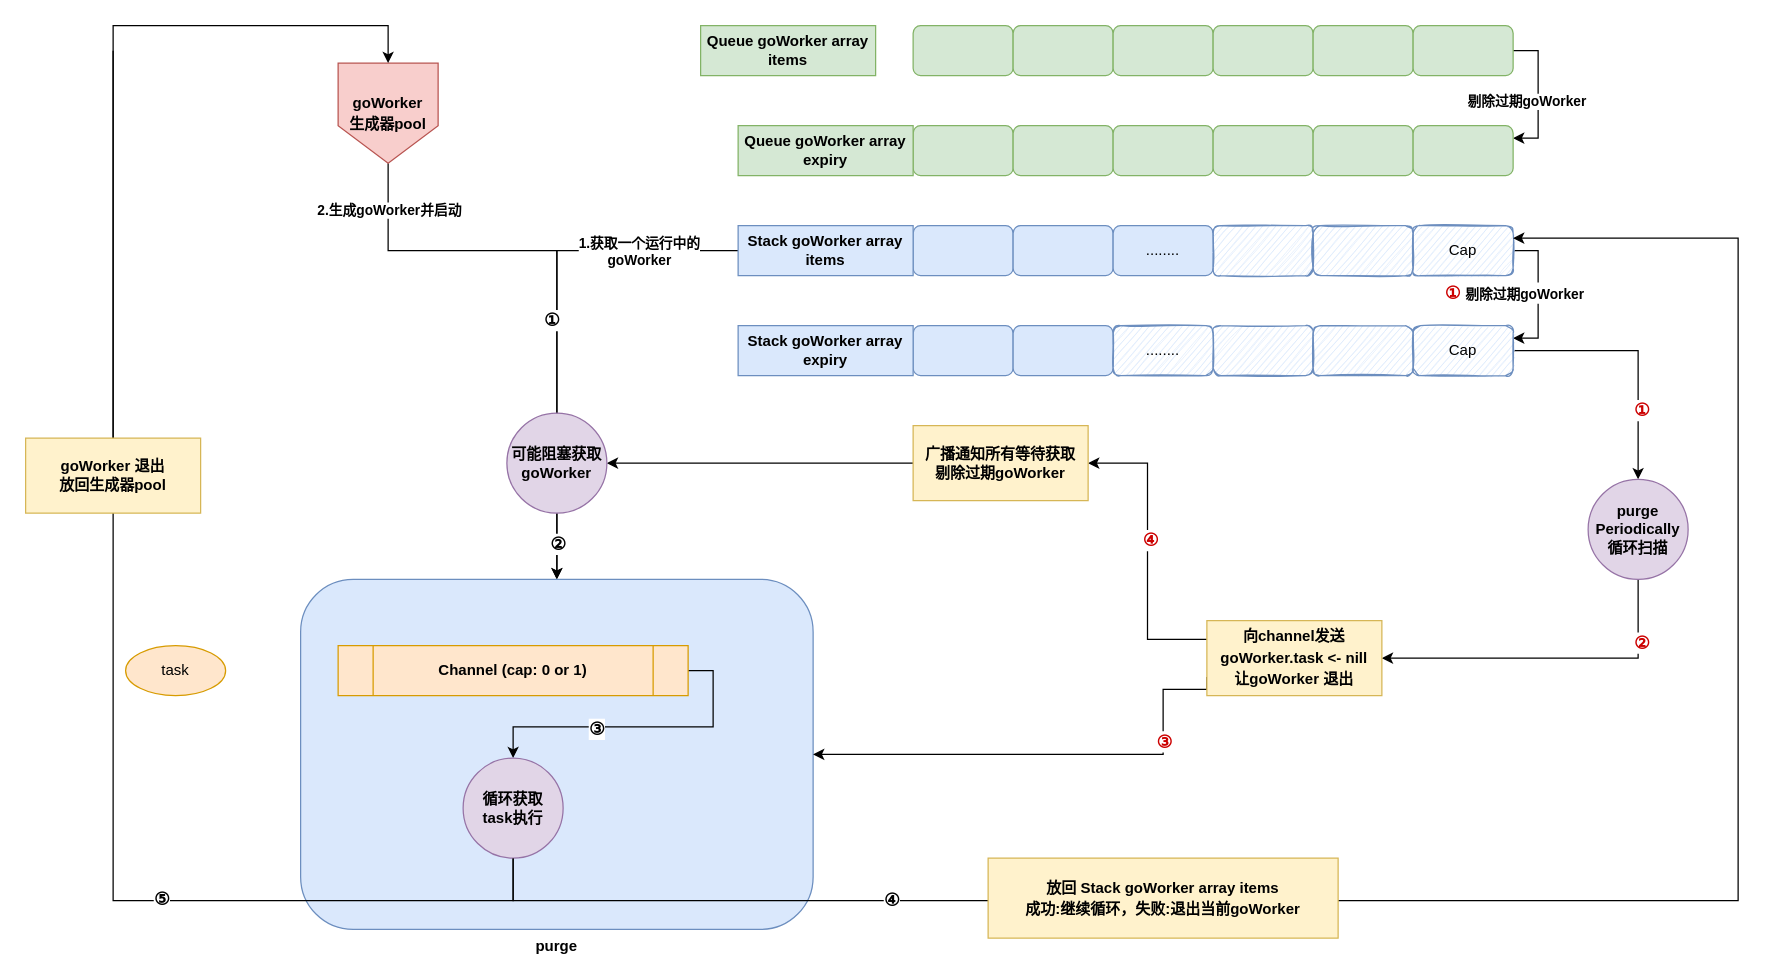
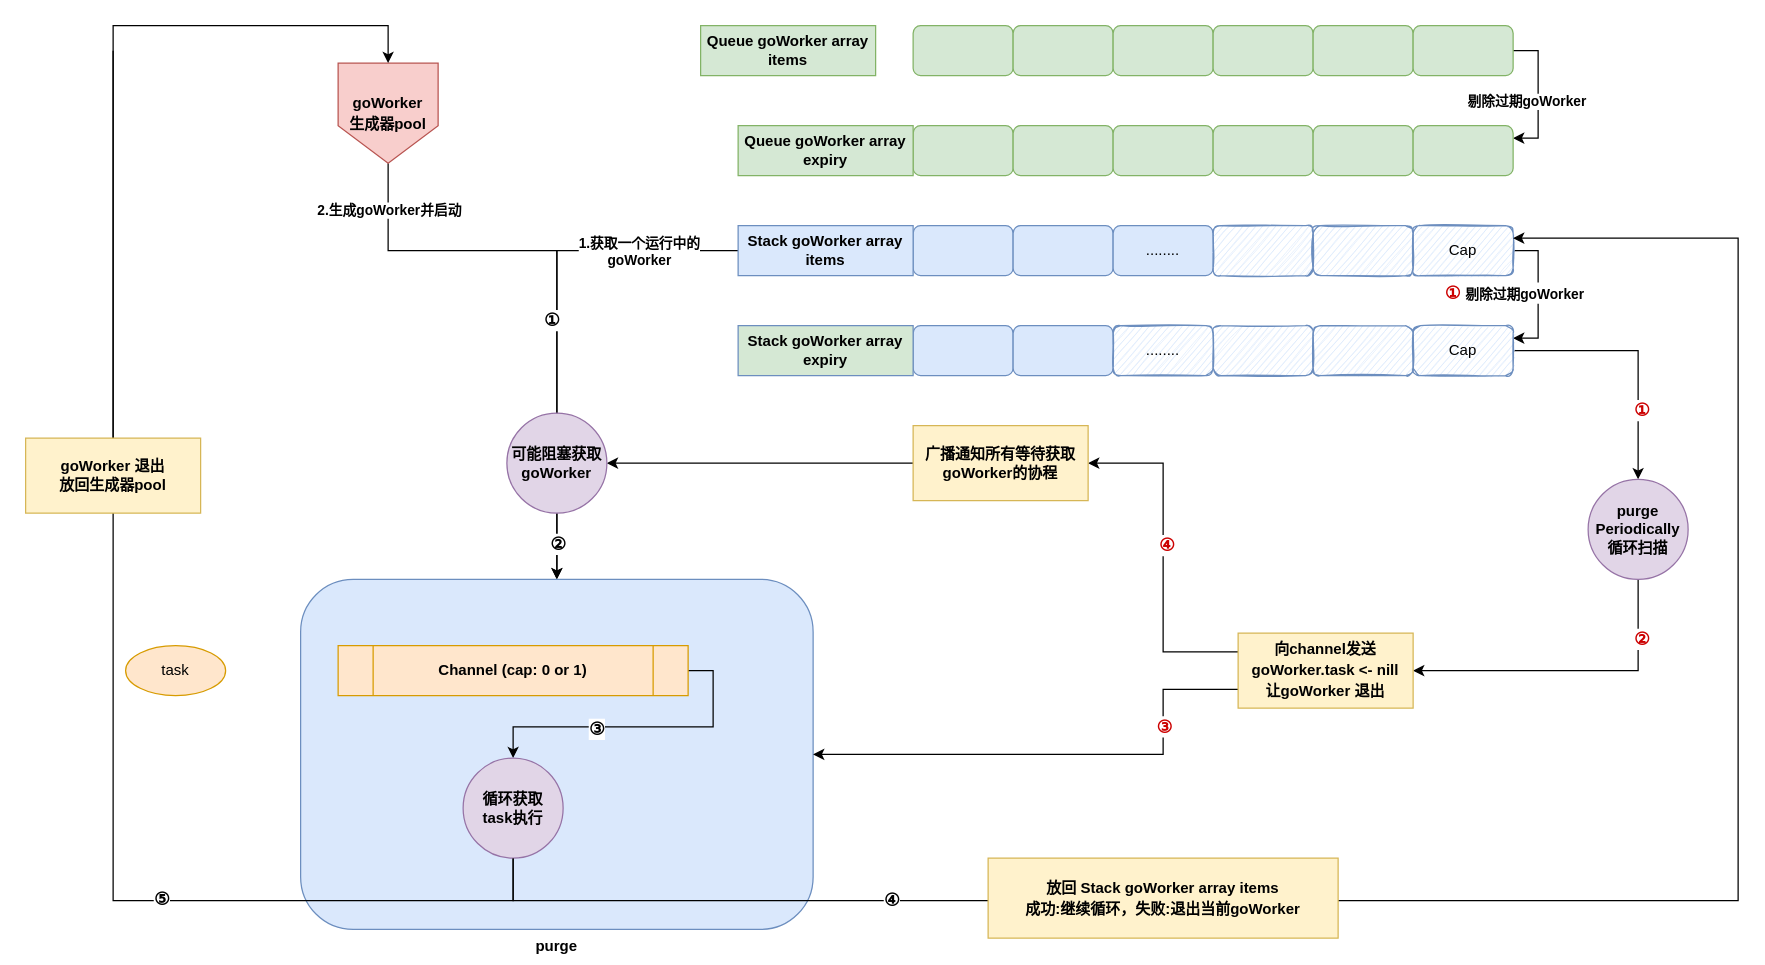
- <mxCell id="21" value="Stack goWorker array&lt;br&gt;expiry" style="rounded=0;whiteSpace=wrap;html=1;fillColor=#dae8fc;strokeColor=#6c8ebf;fontStyle=1;spacing=2;" vertex="1" parent="1"><mxGeometry x="590" y="260" width="140" height="40" as="geometry" /></mxCell>
+ <mxCell id="21" value="Stack goWorker array&lt;br&gt;expiry" style="rounded=0;whiteSpace=wrap;html=1;fillColor=#d5e8d4;strokeColor=#6c8ebf;fontStyle=1;spacing=2;" vertex="1" parent="1"><mxGeometry x="590" y="260" width="140" height="40" as="geometry" /></mxCell>
- <mxCell id="62" value="&lt;b&gt;广播通知所有等待获取&lt;br&gt;剔除过期goWorker&lt;br&gt;&lt;/b&gt;" style="rounded=0;whiteSpace=wrap;html=1;spacing=2;fillColor=#fff2cc;strokeColor=#d6b656;" vertex="1" parent="1"><mxGeometry x="730" y="340" width="140" height="60" as="geometry" /></mxCell>
+ <mxCell id="62" value="&lt;b&gt;广播通知所有等待获取&lt;br&gt;goWorker的协程&lt;br&gt;&lt;/b&gt;" style="rounded=0;whiteSpace=wrap;html=1;spacing=2;fillColor=#fff2cc;strokeColor=#d6b656;" vertex="1" parent="1"><mxGeometry x="730" y="340" width="140" height="60" as="geometry" /></mxCell>
- <mxCell id="60" value="&lt;b style=&quot;line-height: 140%&quot;&gt;向channel发送&lt;br&gt;goWorker.task &amp;lt;- nill&lt;br&gt;让goWorker 退出&lt;/b&gt;" style="rounded=0;whiteSpace=wrap;html=1;spacing=2;fillColor=#fff2cc;strokeColor=#d6b656;" vertex="1" parent="1"><mxGeometry x="965" y="496" width="140" height="60" as="geometry" /></mxCell>
+ <mxCell id="60" value="&lt;b style=&quot;line-height: 140%&quot;&gt;向channel发送&lt;br&gt;goWorker.task &amp;lt;- nill&lt;br&gt;让goWorker 退出&lt;/b&gt;" style="rounded=0;whiteSpace=wrap;html=1;spacing=2;fillColor=#fff2cc;strokeColor=#d6b656;" vertex="1" parent="1"><mxGeometry x="990" y="506" width="140" height="60" as="geometry" /></mxCell>
